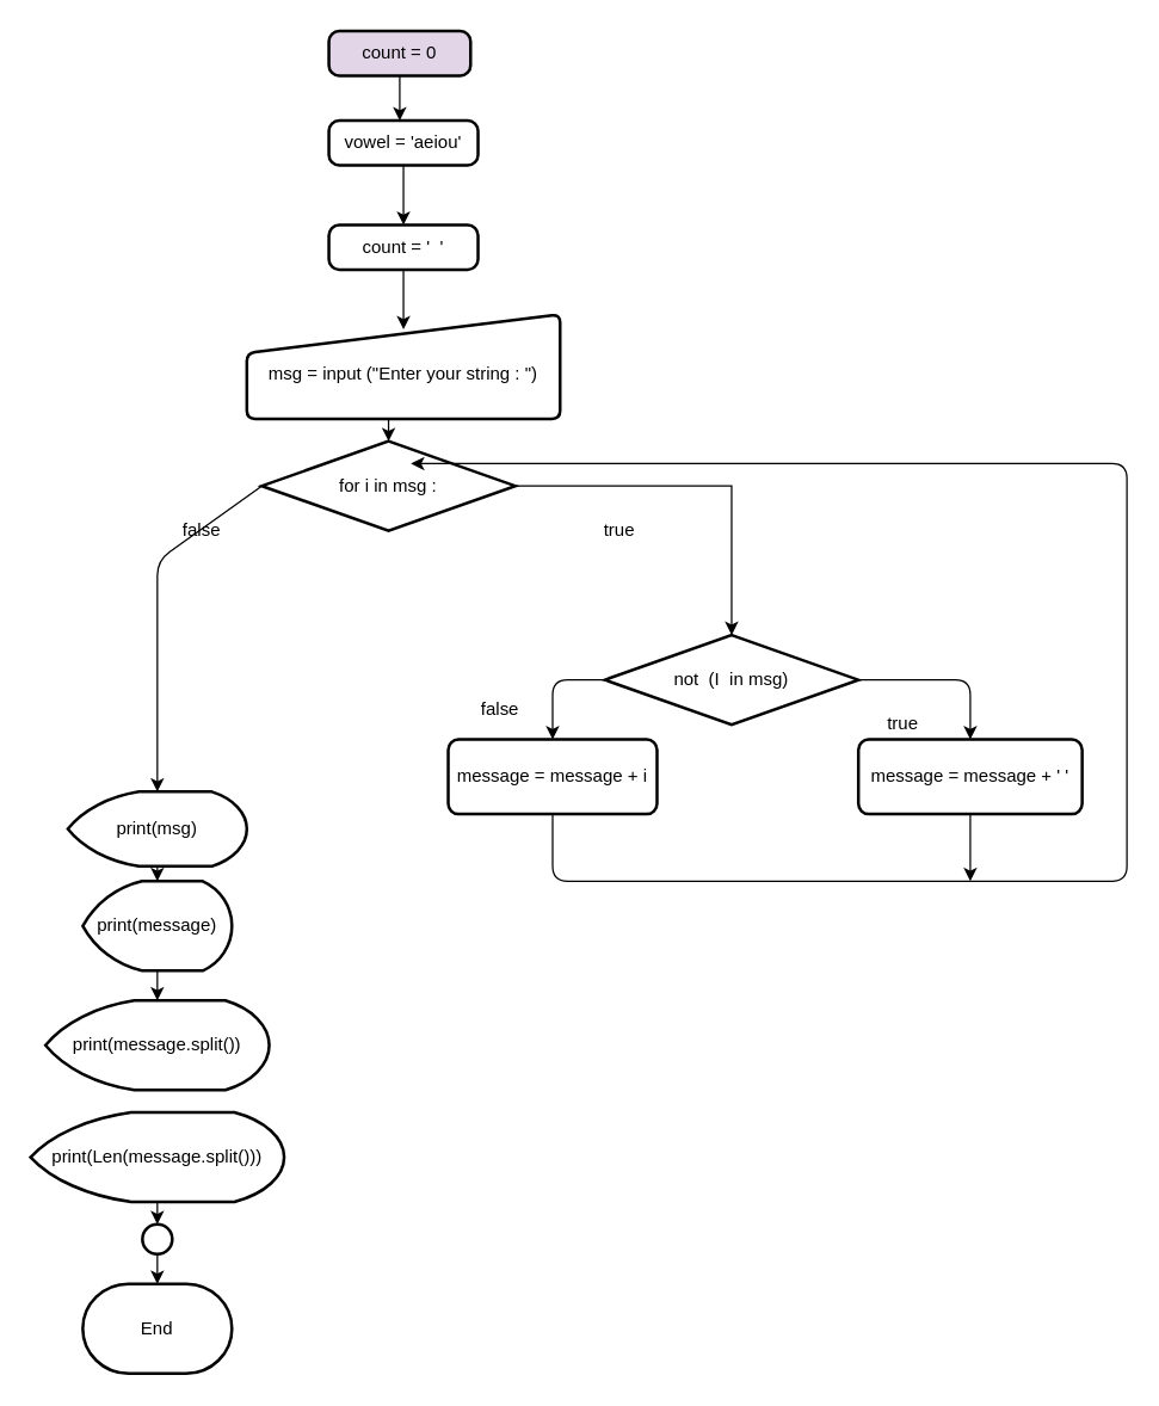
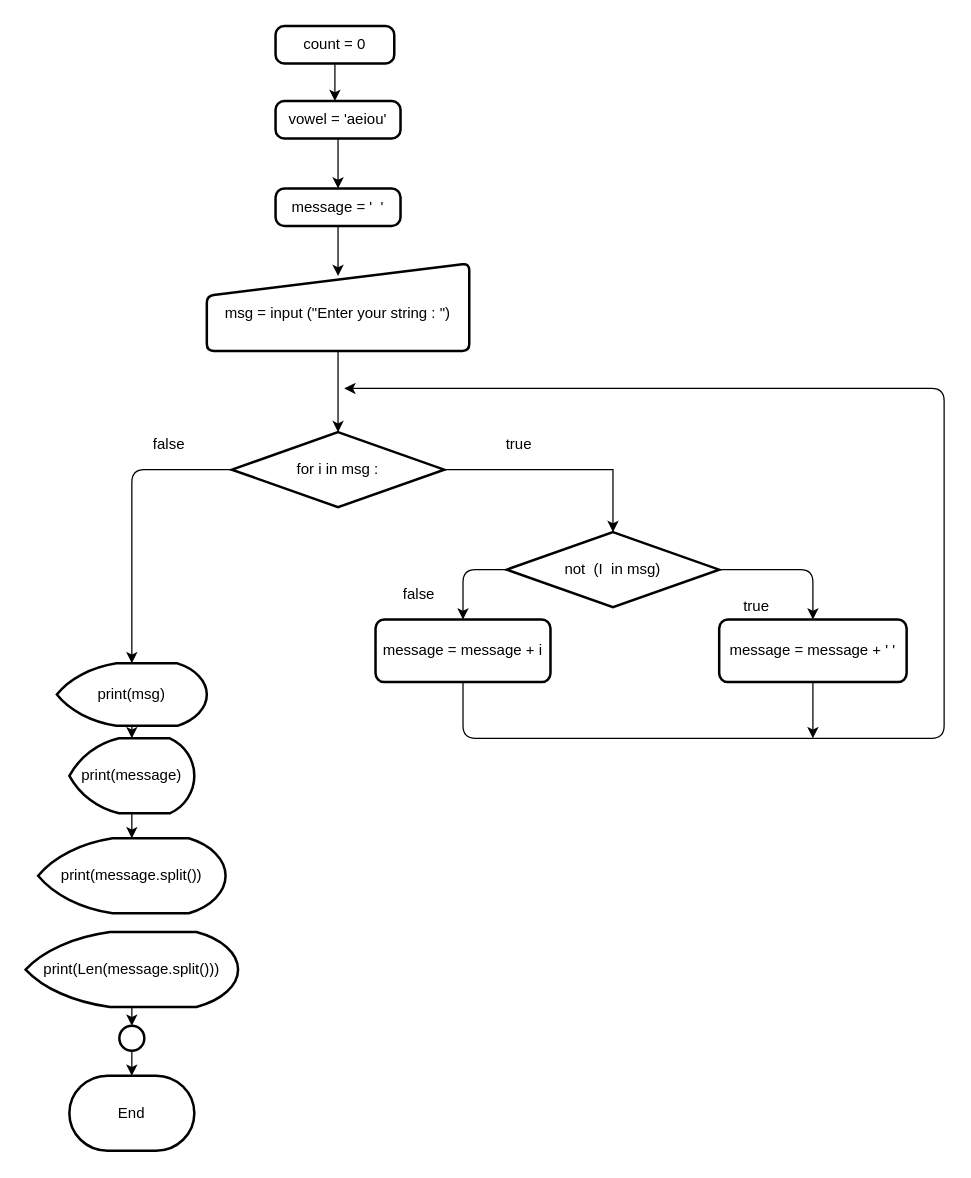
- <mxCell id="3" value="count = 0&lt;br&gt;" style="rounded=1;whiteSpace=wrap;html=1;absoluteArcSize=1;arcSize=14;strokeWidth=2;fillColor=#e1d5e7;" vertex="1" parent="1"><mxGeometry x="220" y="20" width="95" height="30" as="geometry" /></mxCell>
+ <mxCell id="3" value="count = 0&lt;br&gt;" style="rounded=1;whiteSpace=wrap;html=1;absoluteArcSize=1;arcSize=14;strokeWidth=2;" vertex="1" parent="1"><mxGeometry x="220" y="20" width="95" height="30" as="geometry" /></mxCell>
- <mxCell id="7" value="count = ' &amp;nbsp;'" style="rounded=1;whiteSpace=wrap;html=1;absoluteArcSize=1;arcSize=14;strokeWidth=2;" vertex="1" parent="1"><mxGeometry x="220" y="150" width="100" height="30" as="geometry" /></mxCell>
+ <mxCell id="7" value="message = ' &amp;nbsp;'" style="rounded=1;whiteSpace=wrap;html=1;absoluteArcSize=1;arcSize=14;strokeWidth=2;" vertex="1" parent="1"><mxGeometry x="220" y="150" width="100" height="30" as="geometry" /></mxCell>
- <mxCell id="12" value="for i in msg :" style="strokeWidth=2;html=1;shape=mxgraph.flowchart.decision;whiteSpace=wrap;" vertex="1" parent="1"><mxGeometry x="175" y="295" width="170" height="60" as="geometry" /></mxCell>
+ <mxCell id="12" value="for i in msg :" style="strokeWidth=2;html=1;shape=mxgraph.flowchart.decision;whiteSpace=wrap;" vertex="1" parent="1"><mxGeometry x="185" y="345" width="170" height="60" as="geometry" /></mxCell>
